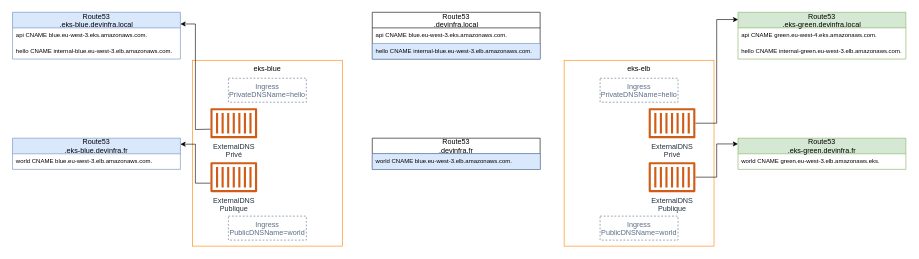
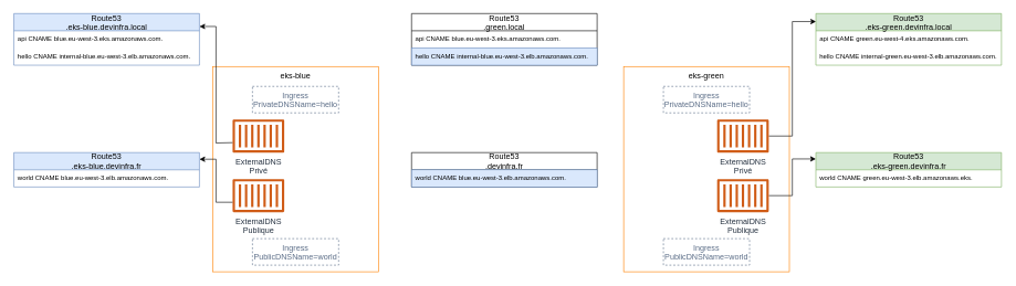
- <mxCell id="26" value="Route53&#10;.devinfra.local" style="swimlane;fontStyle=0;childLayout=stackLayout;horizontal=1;startSize=26;fillColor=none;horizontalStack=0;resizeParent=1;resizeParentMax=0;resizeLast=0;collapsible=1;marginBottom=0;" parent="1" vertex="1"><mxGeometry x="620" y="20" width="280" height="78" as="geometry" /></mxCell>
+ <mxCell id="26" value="Route53&#10;.green.local" style="swimlane;fontStyle=0;childLayout=stackLayout;horizontal=1;startSize=26;fillColor=none;horizontalStack=0;resizeParent=1;resizeParentMax=0;resizeLast=0;collapsible=1;marginBottom=0;" parent="1" vertex="1"><mxGeometry x="620" y="20" width="280" height="78" as="geometry" /></mxCell>
- <mxCell id="8" value="eks-elb" style="verticalAlign=top;fontStyle=0;strokeColor=#FF8000;" parent="1" vertex="1"><mxGeometry x="940" y="100" width="250" height="310" as="geometry" /></mxCell>
+ <mxCell id="8" value="eks-green" style="verticalAlign=top;fontStyle=0;strokeColor=#FF8000;" parent="1" vertex="1"><mxGeometry x="940" y="100" width="250" height="310" as="geometry" /></mxCell>
